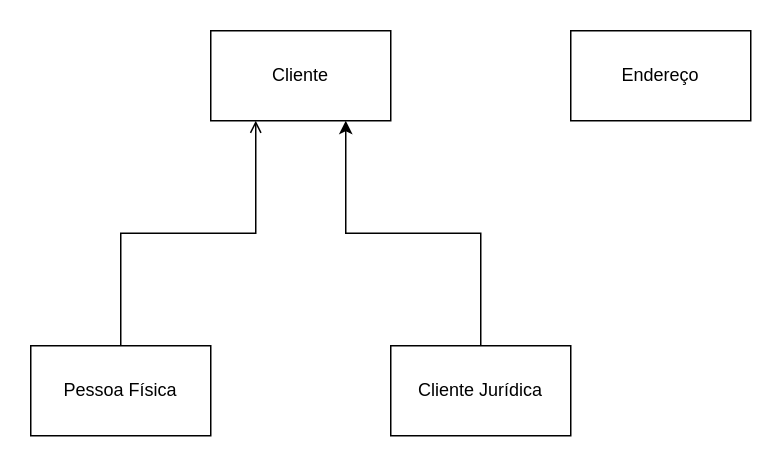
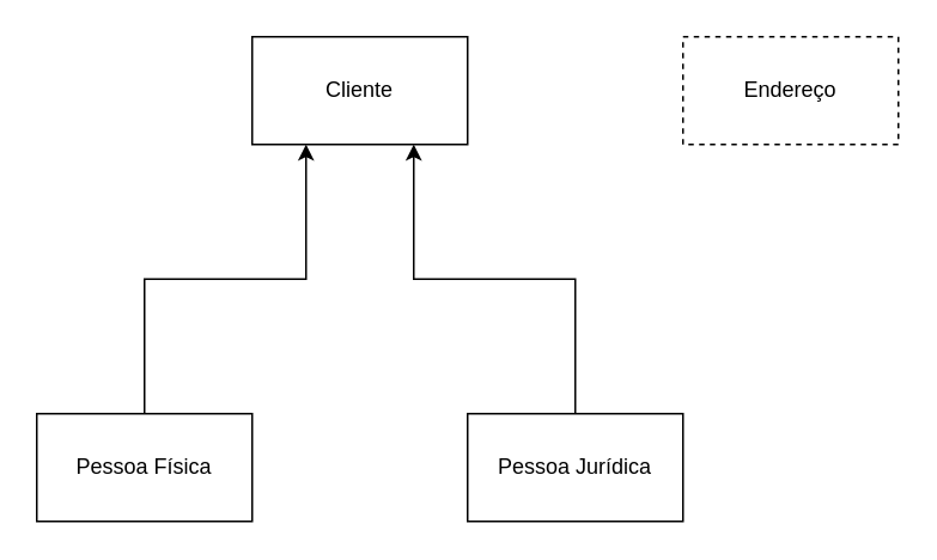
- <mxCell id="7" value="Endereço" style="rounded=0;whiteSpace=wrap;html=1;" vertex="1" parent="1"><mxGeometry x="380" y="20" width="120" height="60" as="geometry" /></mxCell>
+ <mxCell id="7" value="Endereço" style="rounded=0;whiteSpace=wrap;html=1;dashed=1;" vertex="1" parent="1"><mxGeometry x="380" y="20" width="120" height="60" as="geometry" /></mxCell>
- <mxCell id="3" style="edgeStyle=orthogonalEdgeStyle;rounded=0;orthogonalLoop=1;jettySize=auto;html=1;entryX=0.25;entryY=1;entryDx=0;entryDy=0;endArrow=open;" edge="1" parent="1" source="4" target="2"><mxGeometry relative="1" as="geometry" /></mxCell>
+ <mxCell id="3" style="edgeStyle=orthogonalEdgeStyle;rounded=0;orthogonalLoop=1;jettySize=auto;html=1;entryX=0.25;entryY=1;entryDx=0;entryDy=0;" edge="1" parent="1" source="4" target="2"><mxGeometry relative="1" as="geometry" /></mxCell>
- <mxCell id="6" value="Cliente Jurídica" style="rounded=0;whiteSpace=wrap;html=1;" vertex="1" parent="1"><mxGeometry x="260" y="230" width="120" height="60" as="geometry" /></mxCell>
+ <mxCell id="6" value="Pessoa Jurídica" style="rounded=0;whiteSpace=wrap;html=1;" vertex="1" parent="1"><mxGeometry x="260" y="230" width="120" height="60" as="geometry" /></mxCell>
